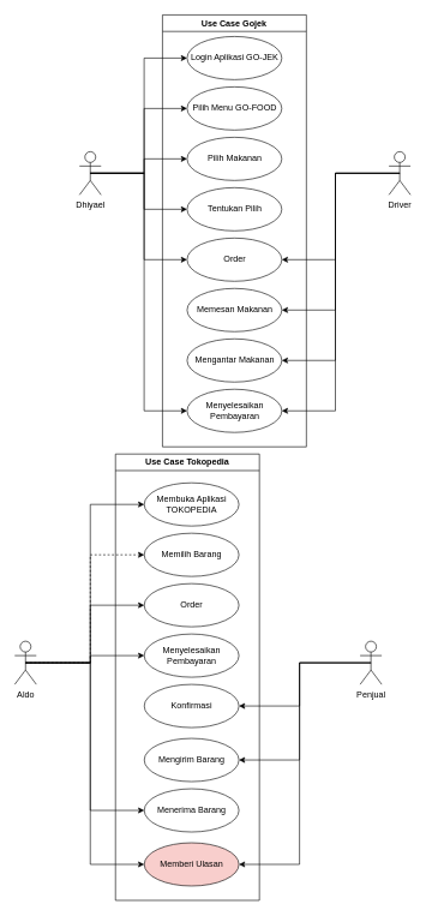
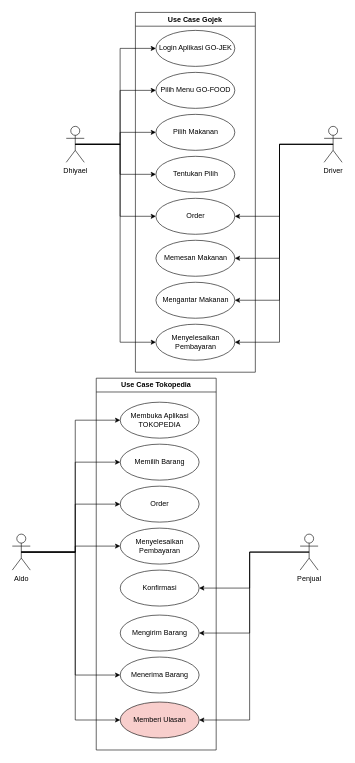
- <mxCell id="24" style="edgeStyle=orthogonalEdgeStyle;rounded=0;orthogonalLoop=1;jettySize=auto;html=1;exitX=0.5;exitY=0.5;exitDx=0;exitDy=0;exitPerimeter=0;entryX=0;entryY=0.5;entryDx=0;entryDy=0;dashed=1;" edge="1" parent="1" source="29" target="31"><mxGeometry relative="1" as="geometry" /></mxCell>
+ <mxCell id="24" style="edgeStyle=orthogonalEdgeStyle;rounded=0;orthogonalLoop=1;jettySize=auto;html=1;exitX=0.5;exitY=0.5;exitDx=0;exitDy=0;exitPerimeter=0;entryX=0;entryY=0.5;entryDx=0;entryDy=0;" edge="1" parent="1" source="29" target="31"><mxGeometry relative="1" as="geometry" /></mxCell>
